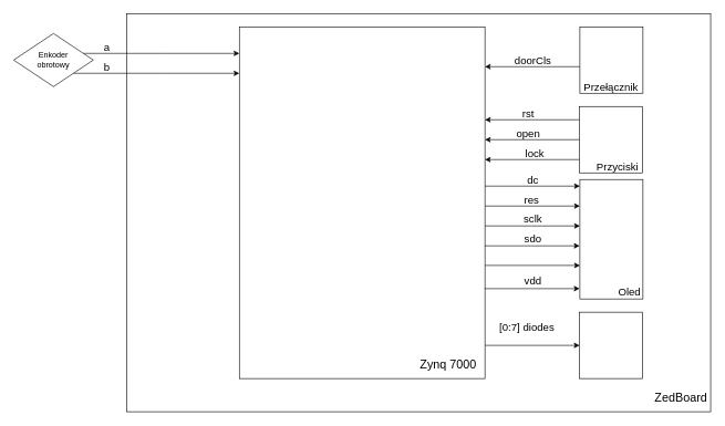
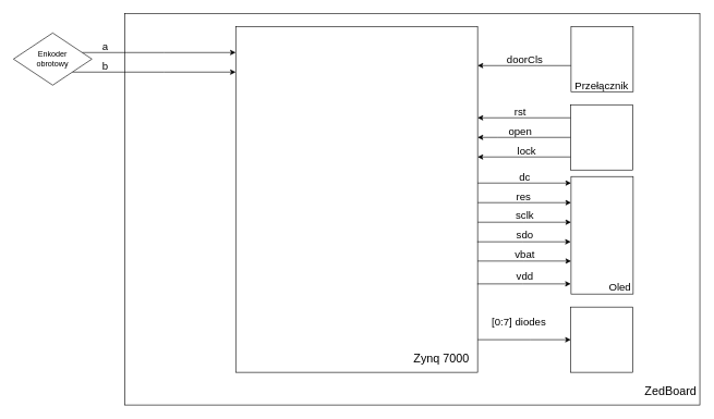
- <mxCell id="16" value="&lt;div style=&quot;font-size: 16px&quot;&gt;Przyciski&lt;/div&gt;" style="text;html=1;strokeColor=none;fillColor=none;align=center;verticalAlign=middle;whiteSpace=wrap;rounded=0;" parent="1" vertex="1"><mxGeometry x="910" y="240" width="40" height="20" as="geometry" /></mxCell>
+ <mxCell id="35" value="&lt;font style=&quot;font-size: 16px&quot;&gt;vbat&lt;/font&gt;" style="text;html=1;align=center;verticalAlign=middle;resizable=0;points=[];;autosize=1;" parent="1" vertex="1"><mxGeometry x="776.5" y="380" width="50" height="20" as="geometry" /></mxCell>
